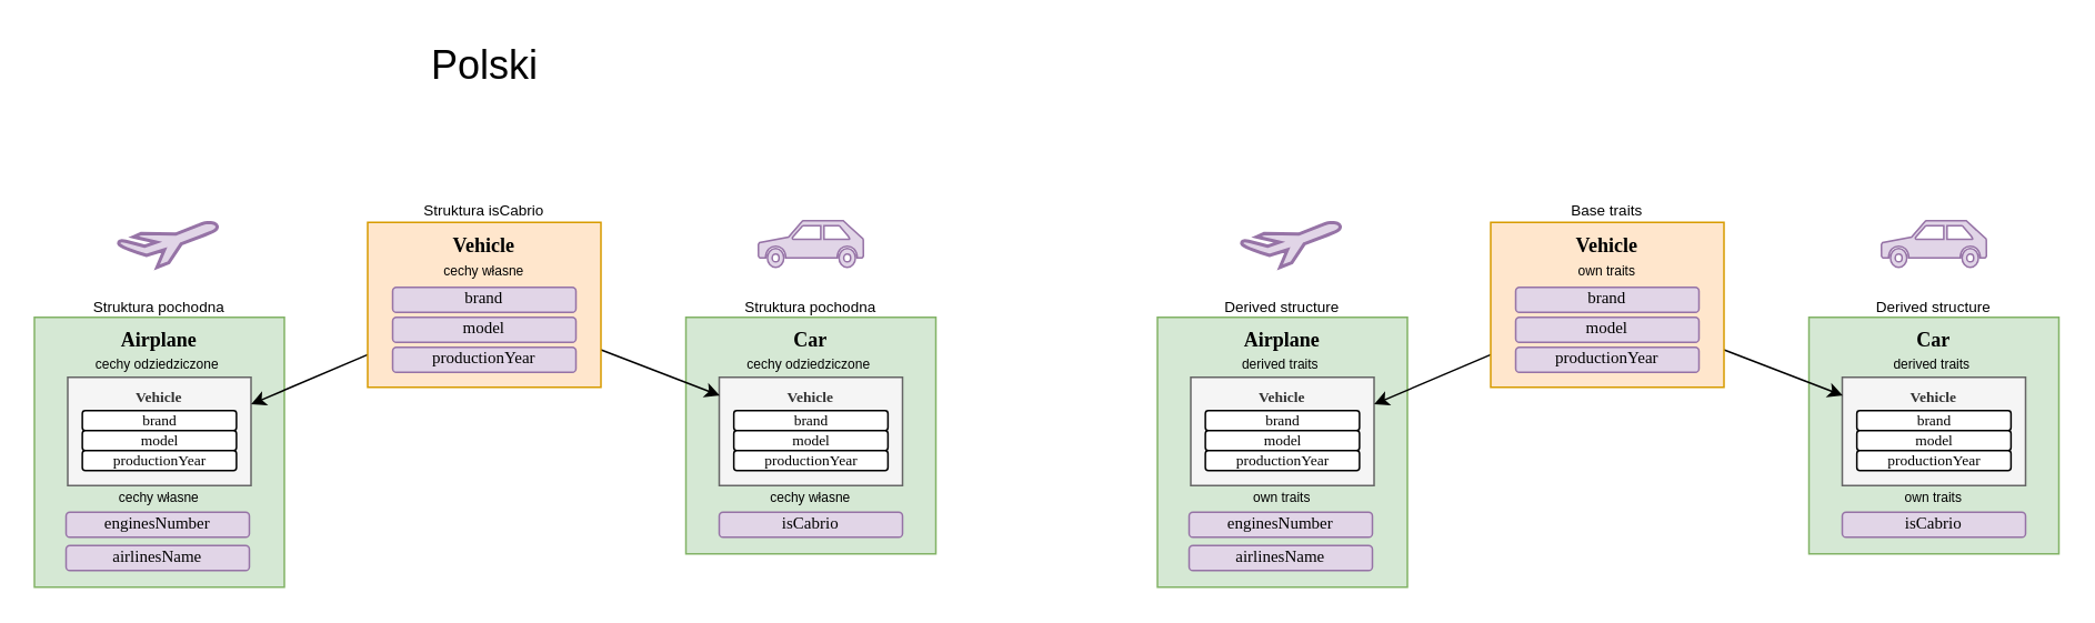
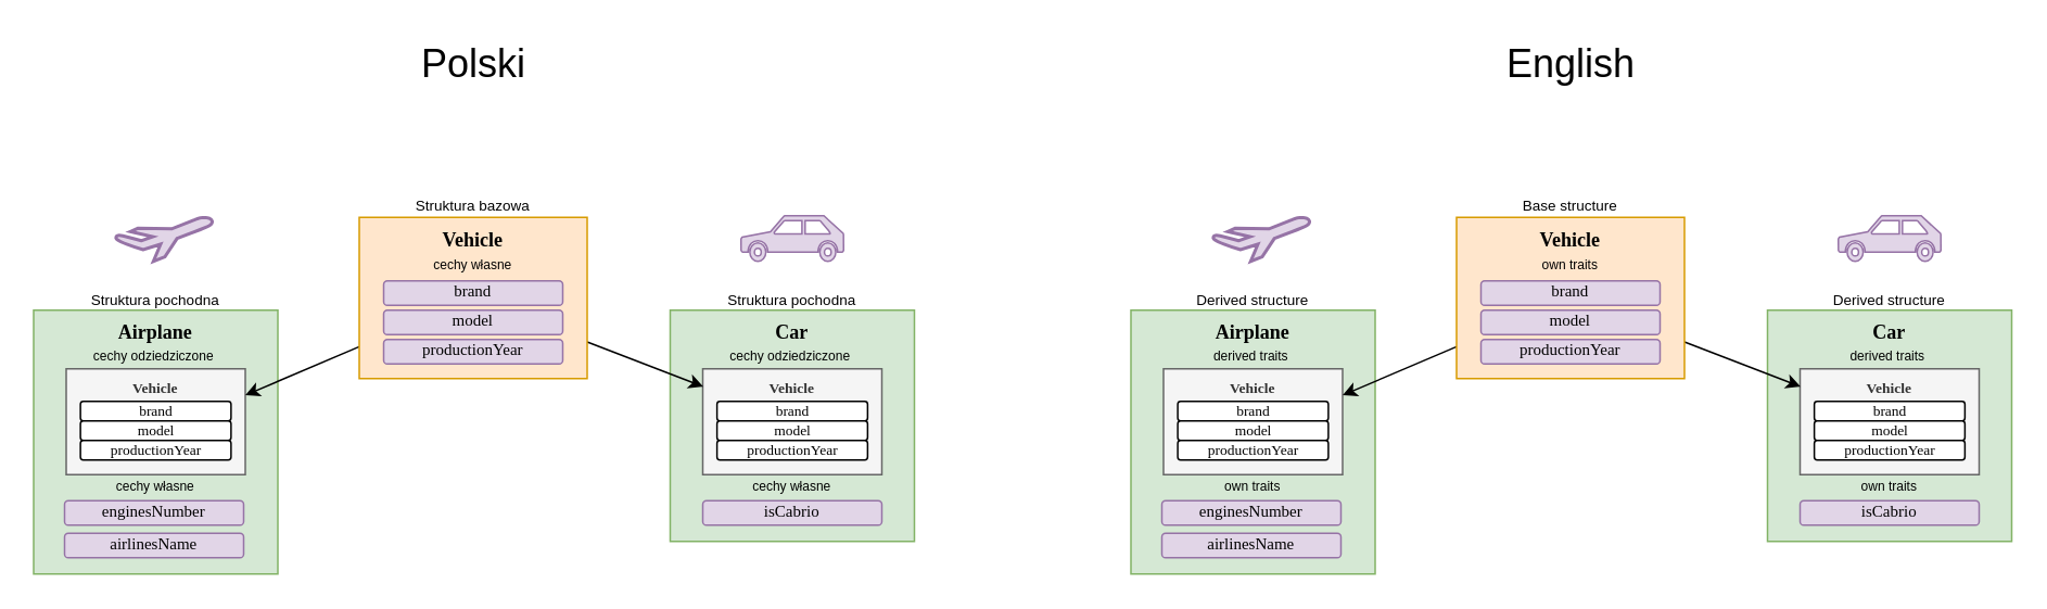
+ <mxCell id="65" value="English" style="text;html=1;strokeColor=none;fillColor=none;align=center;verticalAlign=middle;whiteSpace=wrap;rounded=0;fontFamily=Helvetica;fontSize=24;" vertex="1" parent="1"><mxGeometry x="866.5" y="20" width="195" height="38" as="geometry" /></mxCell>
- <mxCell id="13" value="Struktura isCabrio" style="text;html=1;strokeColor=none;fillColor=none;align=center;verticalAlign=middle;whiteSpace=wrap;rounded=0;fontFamily=Helvetica;fontSize=9;" vertex="1" parent="1"><mxGeometry x="235" y="119" width="110" height="13" as="geometry" /></mxCell>
+ <mxCell id="13" value="Struktura bazowa" style="text;html=1;strokeColor=none;fillColor=none;align=center;verticalAlign=middle;whiteSpace=wrap;rounded=0;fontFamily=Helvetica;fontSize=9;" vertex="1" parent="1"><mxGeometry x="235" y="119" width="110" height="13" as="geometry" /></mxCell>
- <mxCell id="44" value="Base traits" style="text;html=1;strokeColor=none;fillColor=none;align=center;verticalAlign=middle;whiteSpace=wrap;rounded=0;fontFamily=Helvetica;fontSize=9;" vertex="1" parent="1"><mxGeometry x="909" y="119" width="110" height="13" as="geometry" /></mxCell>
+ <mxCell id="44" value="Base structure" style="text;html=1;strokeColor=none;fillColor=none;align=center;verticalAlign=middle;whiteSpace=wrap;rounded=0;fontFamily=Helvetica;fontSize=9;" vertex="1" parent="1"><mxGeometry x="909" y="119" width="110" height="13" as="geometry" /></mxCell>
